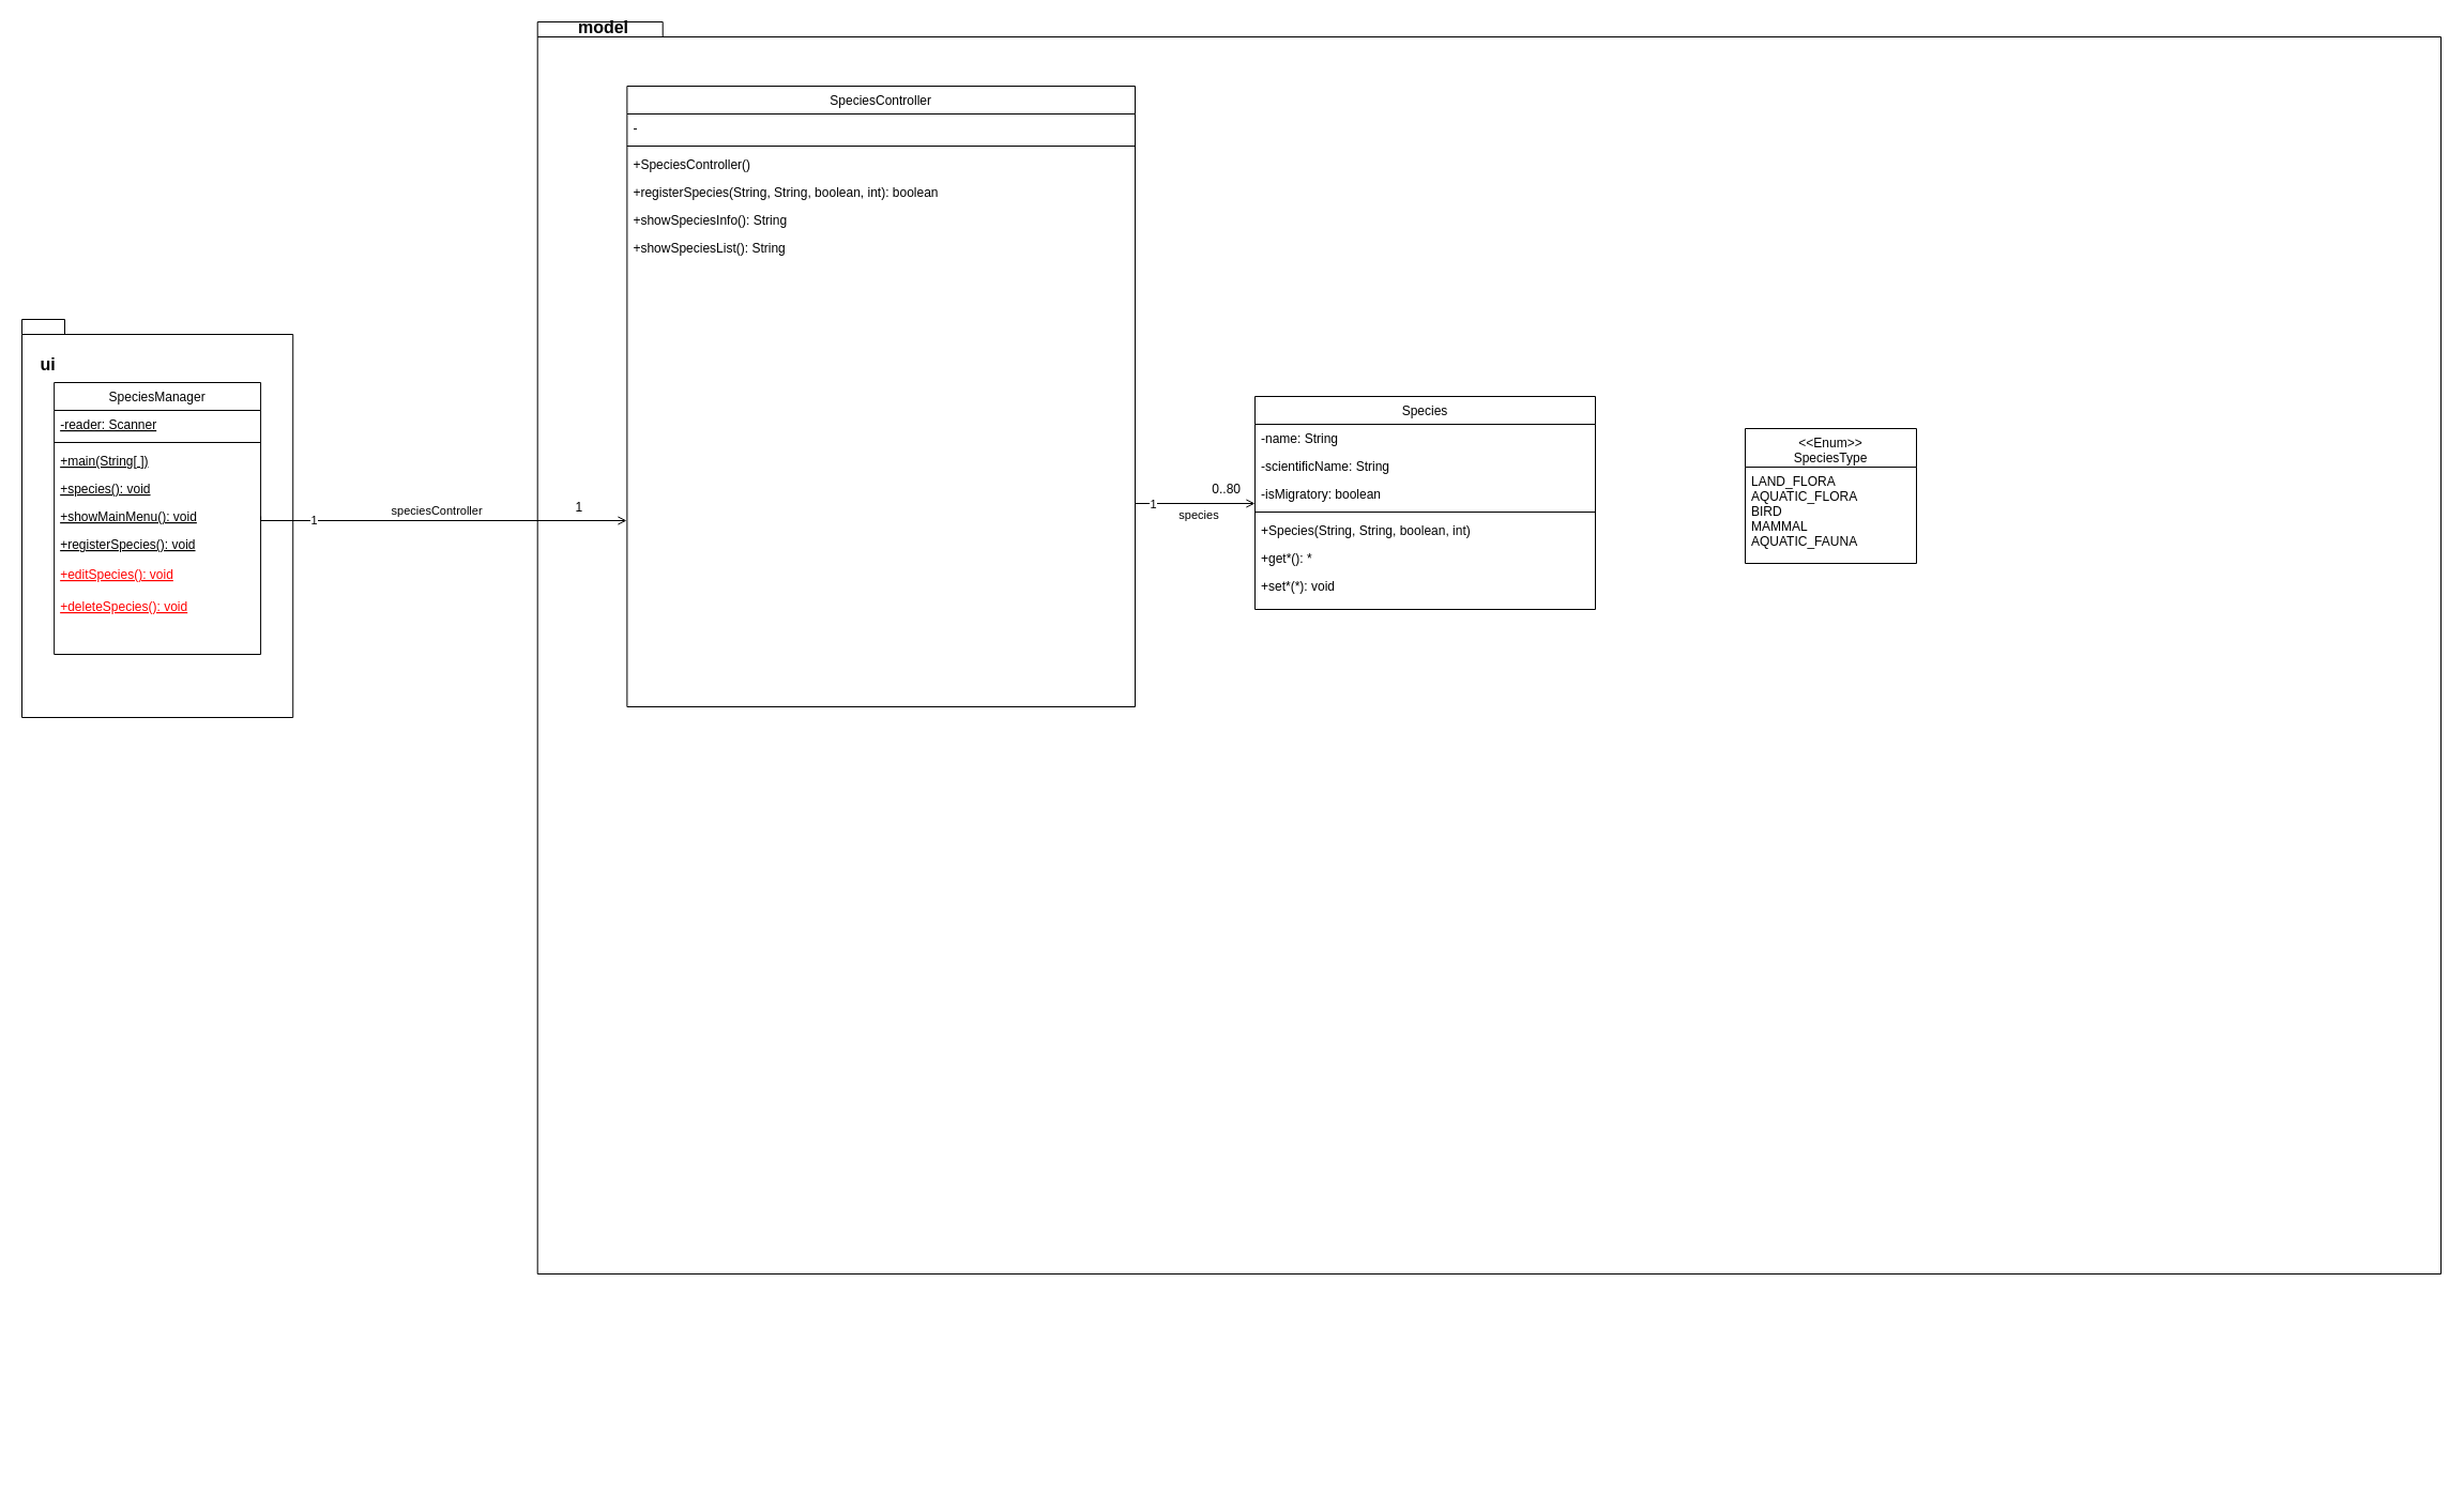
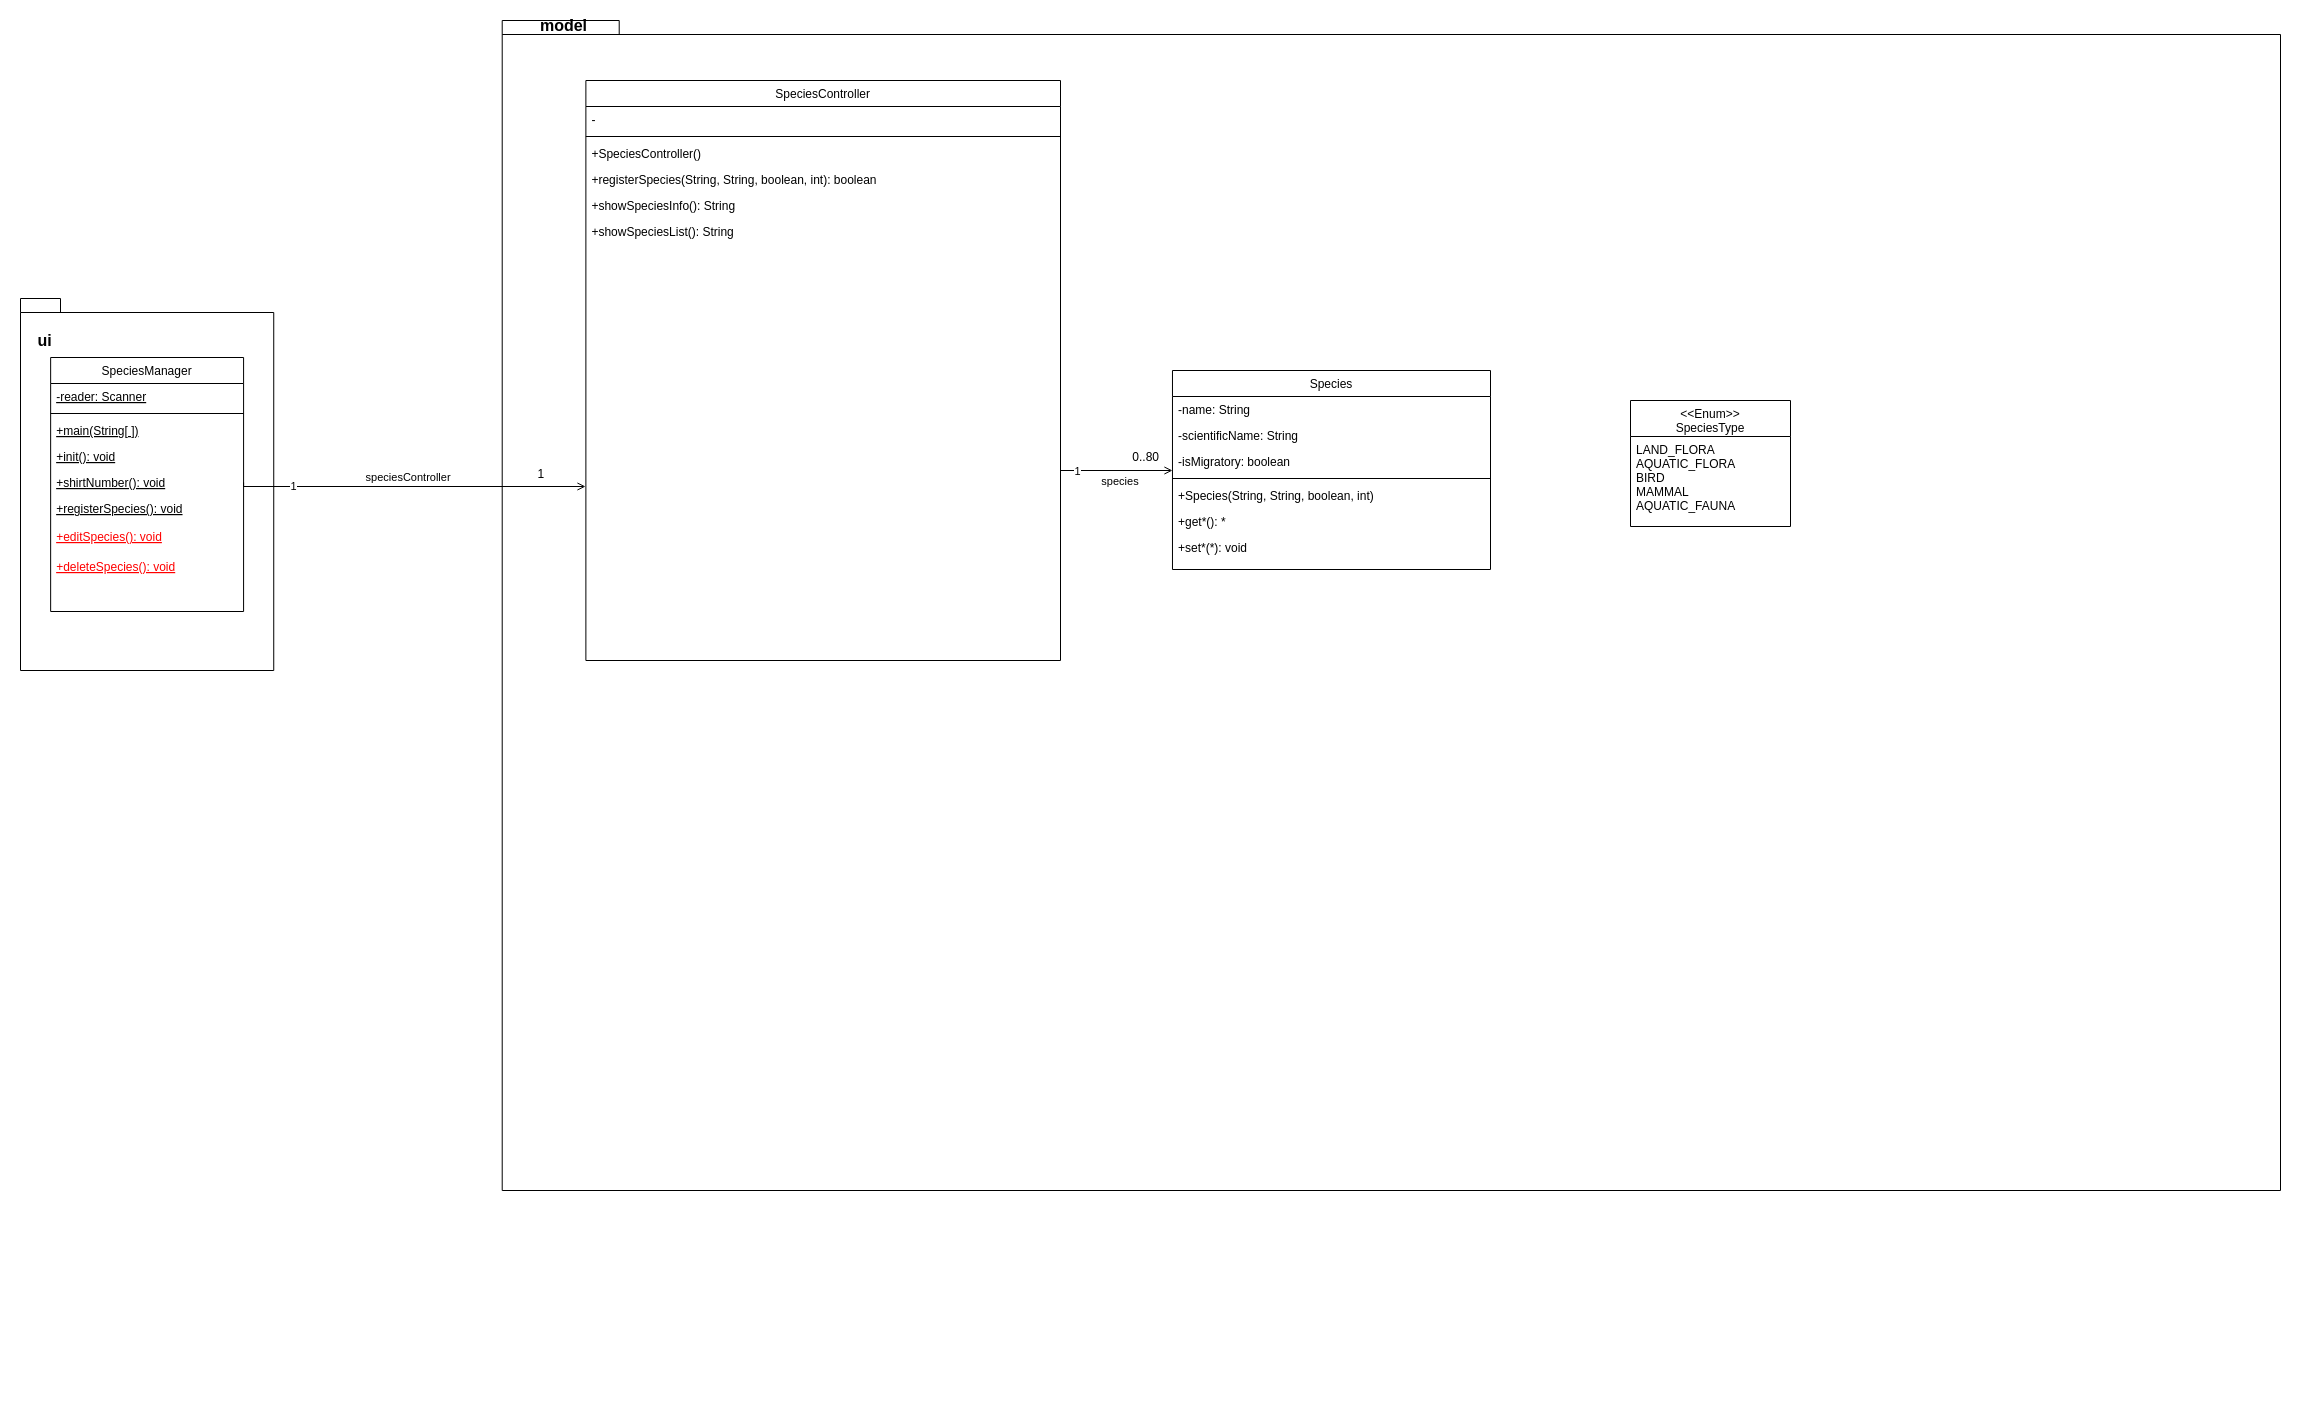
- <mxCell id="9" value="+species(): void" style="text;align=left;verticalAlign=top;spacingLeft=4;spacingRight=4;overflow=hidden;rotatable=0;points=[[0,0.5],[1,0.5]];portConstraint=eastwest;fontStyle=4" parent="5" vertex="1"><mxGeometry y="86" width="192.941" height="26" as="geometry" /></mxCell>
+ <mxCell id="9" value="+init(): void" style="text;align=left;verticalAlign=top;spacingLeft=4;spacingRight=4;overflow=hidden;rotatable=0;points=[[0,0.5],[1,0.5]];portConstraint=eastwest;fontStyle=4" parent="5" vertex="1"><mxGeometry y="86" width="192.941" height="26" as="geometry" /></mxCell>
- <mxCell id="10" value="+showMainMenu(): void" style="text;align=left;verticalAlign=top;spacingLeft=4;spacingRight=4;overflow=hidden;rotatable=0;points=[[0,0.5],[1,0.5]];portConstraint=eastwest;fontStyle=4" parent="5" vertex="1"><mxGeometry y="112" width="192.941" height="26" as="geometry" /></mxCell>
+ <mxCell id="10" value="+shirtNumber(): void" style="text;align=left;verticalAlign=top;spacingLeft=4;spacingRight=4;overflow=hidden;rotatable=0;points=[[0,0.5],[1,0.5]];portConstraint=eastwest;fontStyle=4" parent="5" vertex="1"><mxGeometry y="112" width="192.941" height="26" as="geometry" /></mxCell>
